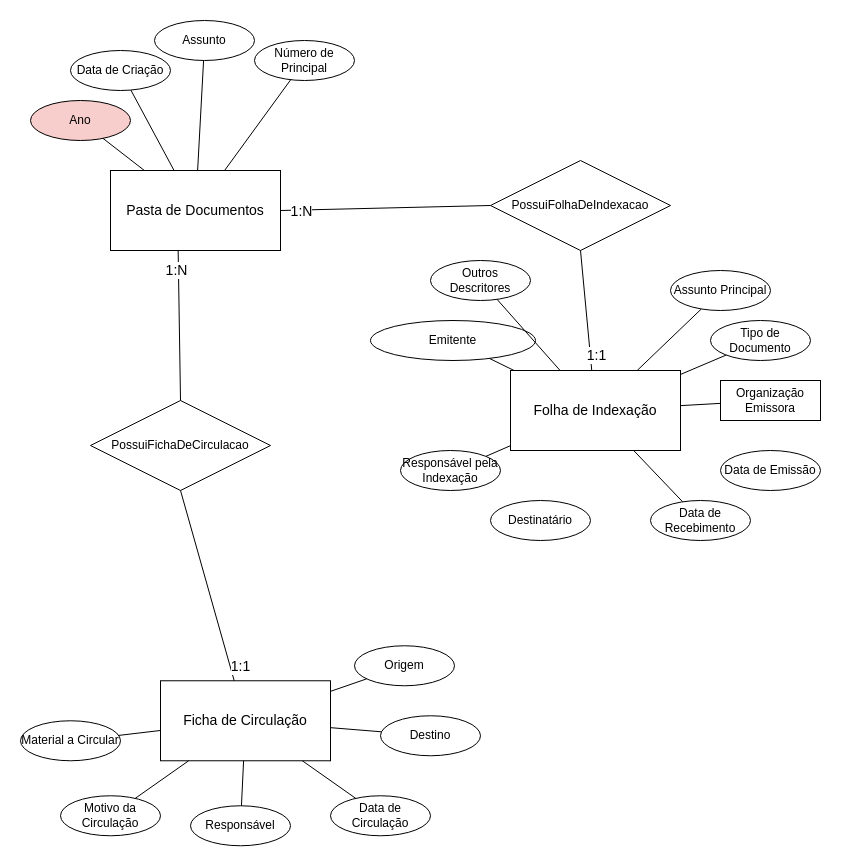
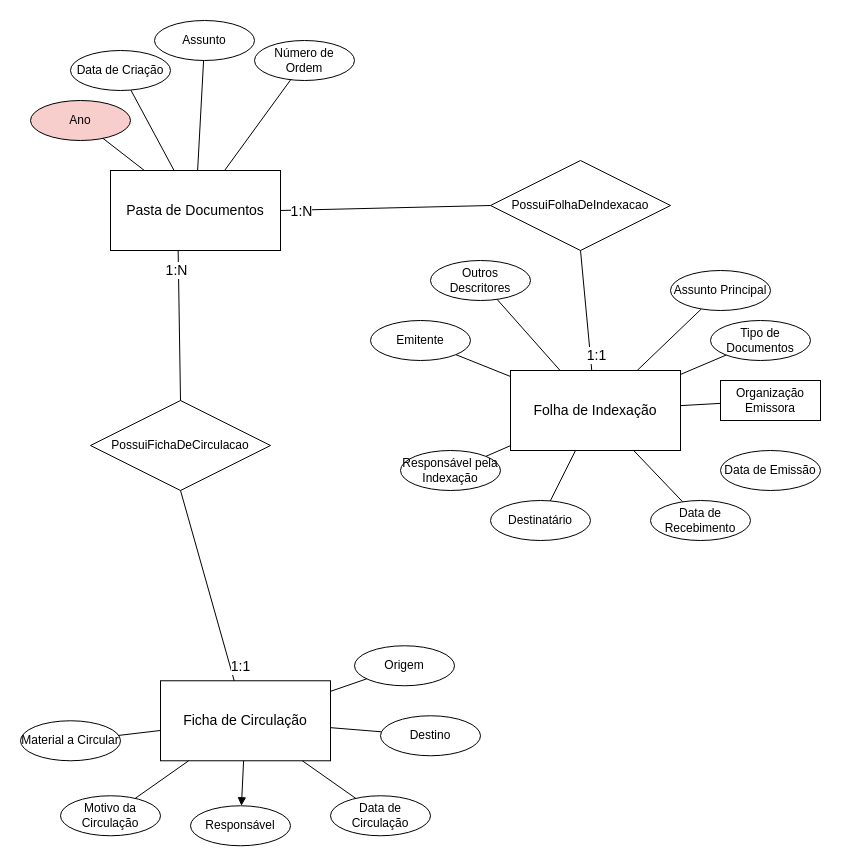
- <mxCell id="17" value="Número de Principal" style="ellipse;whiteSpace=wrap;html=1;align=center;" parent="1" vertex="1"><mxGeometry x="254" y="40" width="100" height="40" as="geometry" /></mxCell>
+ <mxCell id="17" value="Número de Ordem" style="ellipse;whiteSpace=wrap;html=1;align=center;" parent="1" vertex="1"><mxGeometry x="254" y="40" width="100" height="40" as="geometry" /></mxCell>
- <mxCell id="43" value="Emitente" style="ellipse;whiteSpace=wrap;html=1;align=center;" parent="1" vertex="1"><mxGeometry x="370" y="320" width="165" height="40" as="geometry" /></mxCell>
+ <mxCell id="43" value="Emitente" style="ellipse;whiteSpace=wrap;html=1;align=center;" parent="1" vertex="1"><mxGeometry x="370" y="320" width="100" height="40" as="geometry" /></mxCell>
- <mxCell id="44" value="Tipo de Documento" style="ellipse;whiteSpace=wrap;html=1;align=center;" parent="1" vertex="1"><mxGeometry x="710" y="320" width="100" height="40" as="geometry" /></mxCell>
+ <mxCell id="44" value="Tipo de Documentos" style="ellipse;whiteSpace=wrap;html=1;align=center;" parent="1" vertex="1"><mxGeometry x="710" y="320" width="100" height="40" as="geometry" /></mxCell>
+ <mxCell id="48" value="" style="endArrow=none;html=1;rounded=0;" parent="1" source="5" target="36" edge="1"><mxGeometry relative="1" as="geometry"><mxPoint x="600" y="670" as="sourcePoint" /><mxPoint x="760" y="670" as="targetPoint" /></mxGeometry></mxCell>
- <mxCell id="32" value="" style="endArrow=none;html=1;rounded=0;" parent="1" source="4" target="27" edge="1"><mxGeometry relative="1" as="geometry"><mxPoint x="230" y="775.27" as="sourcePoint" /><mxPoint x="710" y="905.27" as="targetPoint" /></mxGeometry></mxCell>
+ <mxCell id="32" value="" style="endArrow=block;html=1;rounded=0;" parent="1" source="4" target="27" edge="1"><mxGeometry relative="1" as="geometry"><mxPoint x="230" y="775.27" as="sourcePoint" /><mxPoint x="710" y="905.27" as="targetPoint" /></mxGeometry></mxCell>
